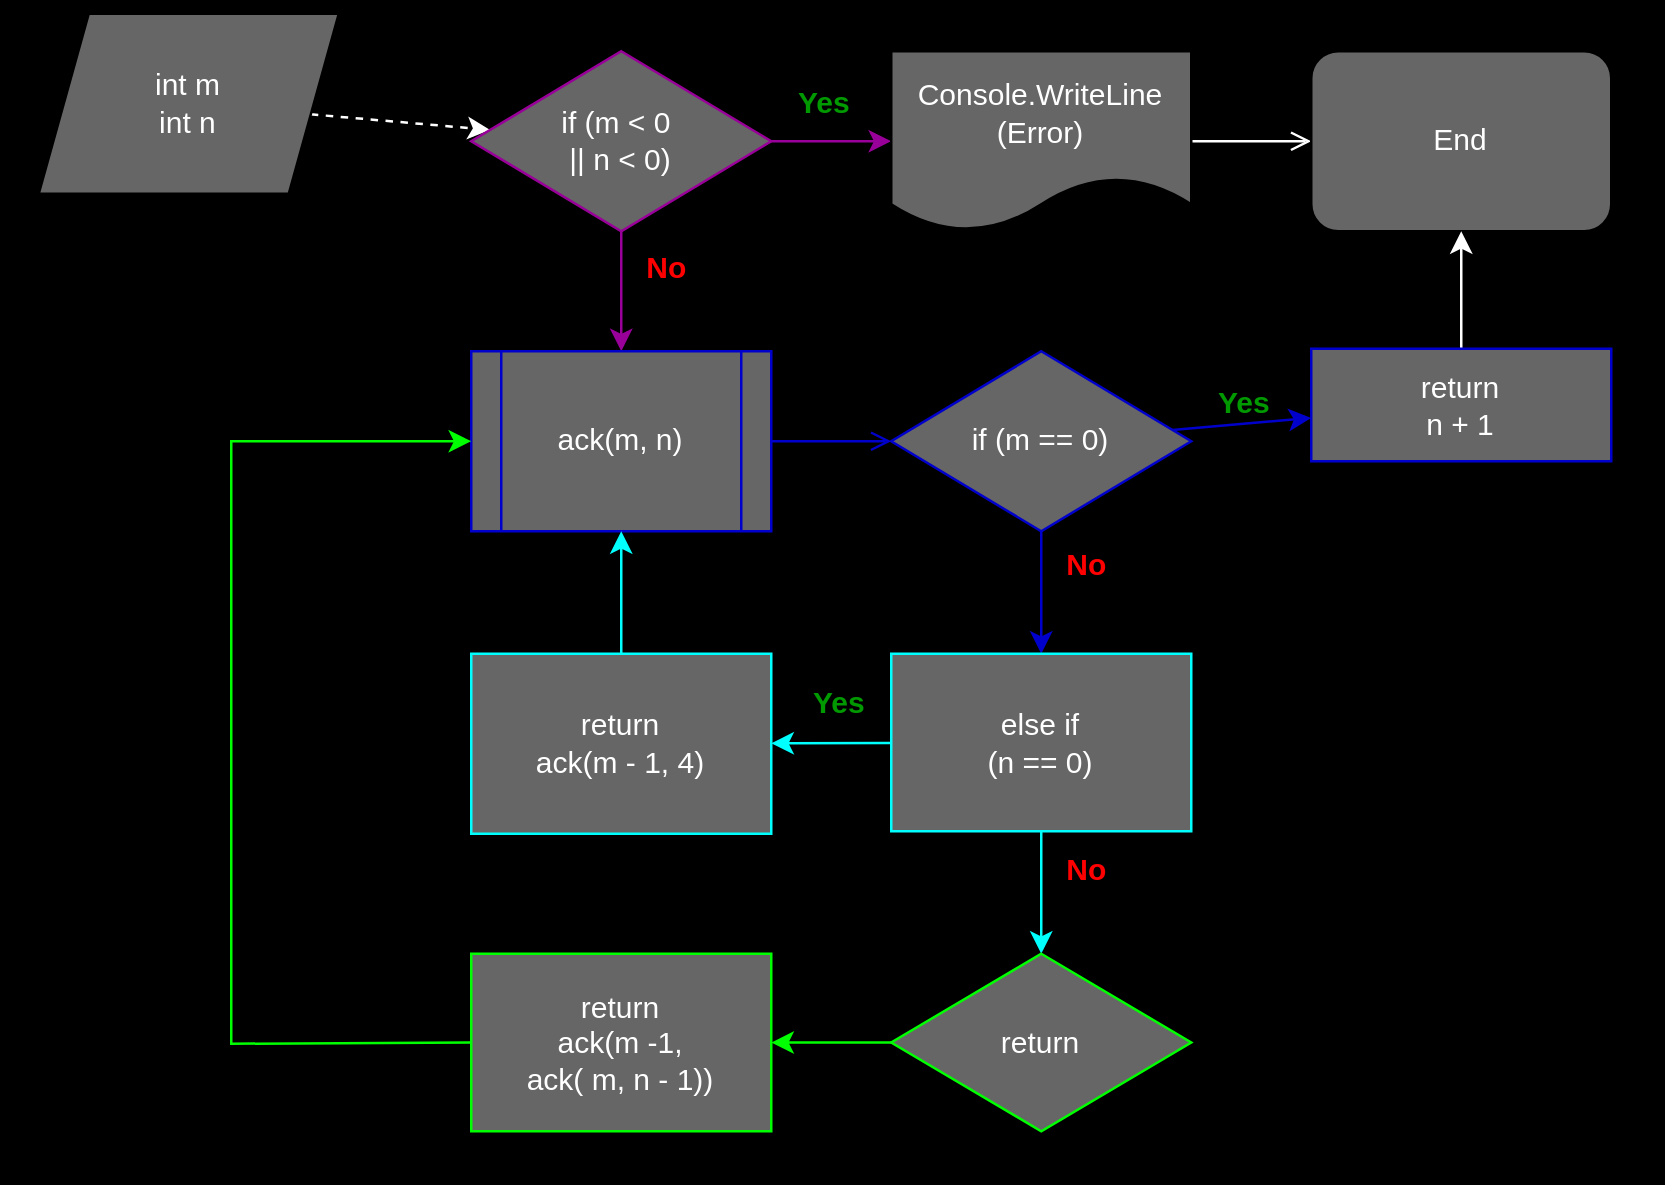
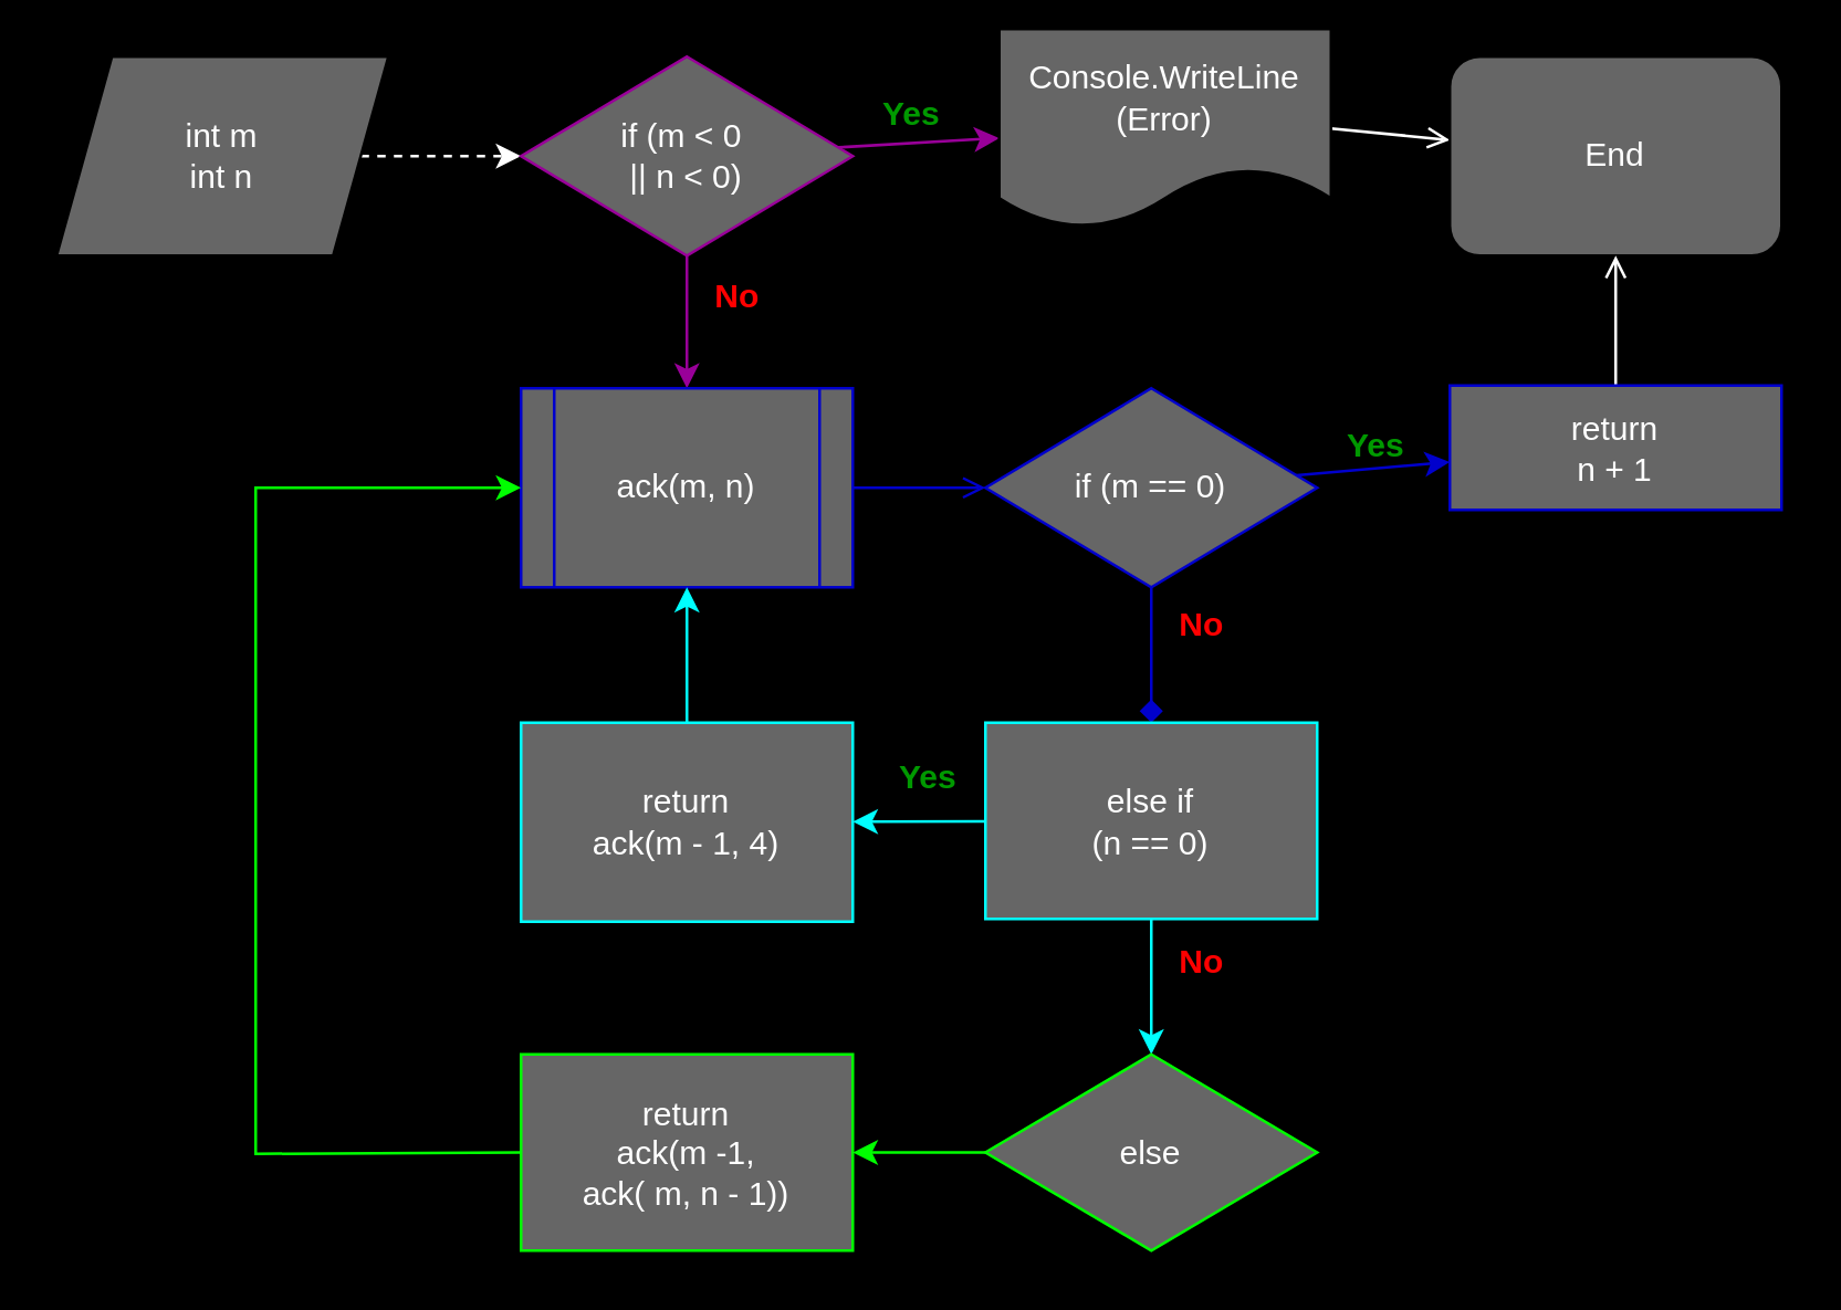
- <mxCell id="3" value="int m&lt;br&gt;int n" style="shape=parallelogram;perimeter=parallelogramPerimeter;whiteSpace=wrap;html=1;fixedSize=1;fillColor=#666666;fontColor=#FFFFFF;" parent="1" vertex="1"><mxGeometry x="15" y="5" width="120" height="72" as="geometry" /></mxCell>
+ <mxCell id="3" value="int m&lt;br&gt;int n" style="shape=parallelogram;perimeter=parallelogramPerimeter;whiteSpace=wrap;html=1;fixedSize=1;fillColor=#666666;fontColor=#FFFFFF;" parent="1" vertex="1"><mxGeometry x="20" y="20" width="120" height="72" as="geometry" /></mxCell>
- <mxCell id="7" value="Console.WriteLine&lt;br&gt;(Error)" style="shape=document;whiteSpace=wrap;html=1;boundedLbl=1;fontColor=#FFFFFF;fillColor=#666666;" parent="1" vertex="1"><mxGeometry x="356" y="20" width="120" height="72" as="geometry" /></mxCell>
+ <mxCell id="7" value="Console.WriteLine&lt;br&gt;(Error)" style="shape=document;whiteSpace=wrap;html=1;boundedLbl=1;fontColor=#FFFFFF;fillColor=#666666;" parent="1" vertex="1"><mxGeometry x="361" y="10" width="120" height="72" as="geometry" /></mxCell>
- <mxCell id="24" value="" style="edgeStyle=none;rounded=0;html=1;strokeColor=#FFFFFF;fontColor=#FFFFFF;entryX=0.5;entryY=1;entryDx=0;entryDy=0;" parent="1" source="25" target="8" edge="1"><mxGeometry relative="1" as="geometry"><mxPoint x="584" y="212" as="targetPoint" /></mxGeometry></mxCell>
+ <mxCell id="24" value="" style="edgeStyle=none;rounded=0;html=1;strokeColor=#FFFFFF;fontColor=#FFFFFF;entryX=0.5;entryY=1;entryDx=0;entryDy=0;endArrow=open;" parent="1" source="25" target="8" edge="1"><mxGeometry relative="1" as="geometry"><mxPoint x="584" y="212" as="targetPoint" /></mxGeometry></mxCell>
- <mxCell id="13" value="" style="edgeStyle=none;rounded=0;html=1;strokeColor=#0000CC;fontColor=#FFFFFF;" parent="1" source="15" target="18" edge="1"><mxGeometry relative="1" as="geometry" /></mxCell>
+ <mxCell id="13" value="" style="edgeStyle=none;rounded=0;html=1;strokeColor=#0000CC;fontColor=#FFFFFF;endArrow=diamond;" parent="1" source="15" target="18" edge="1"><mxGeometry relative="1" as="geometry" /></mxCell>
- <mxCell id="22" value="return" style="rhombus;whiteSpace=wrap;html=1;strokeColor=#00FF00;fontColor=#FFFFFF;fillColor=#666666;" parent="1" vertex="1"><mxGeometry x="356" y="381" width="120" height="71" as="geometry" /></mxCell>
+ <mxCell id="22" value="else" style="rhombus;whiteSpace=wrap;html=1;strokeColor=#00FF00;fontColor=#FFFFFF;fillColor=#666666;" parent="1" vertex="1"><mxGeometry x="356" y="381" width="120" height="71" as="geometry" /></mxCell>
